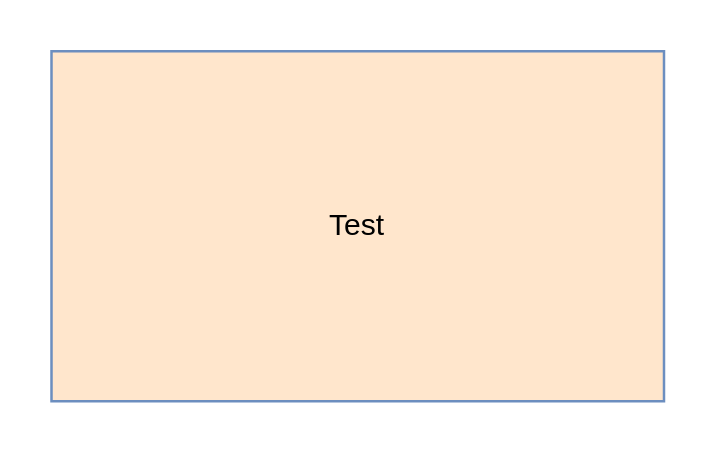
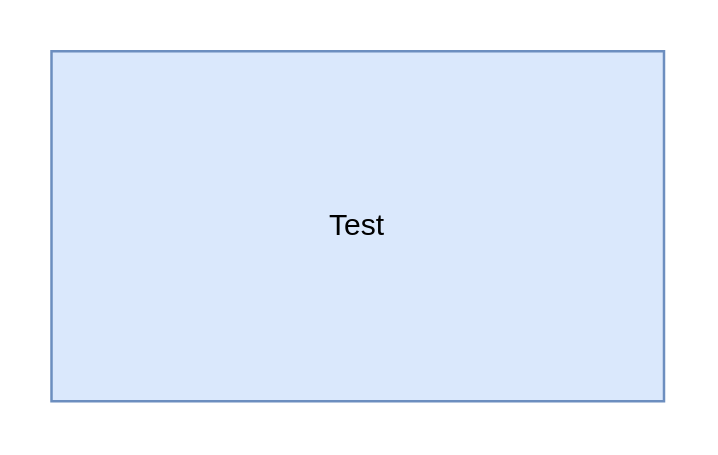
- <mxCell id="2" value="Test" style="rounded=0;whiteSpace=wrap;html=1;fillColor=#ffe6cc;strokeColor=#6c8ebf;" vertex="1" parent="1"><mxGeometry x="20" y="20" width="245" height="140" as="geometry" /></mxCell>
+ <mxCell id="2" value="Test" style="rounded=0;whiteSpace=wrap;html=1;fillColor=#dae8fc;strokeColor=#6c8ebf;" vertex="1" parent="1"><mxGeometry x="20" y="20" width="245" height="140" as="geometry" /></mxCell>
